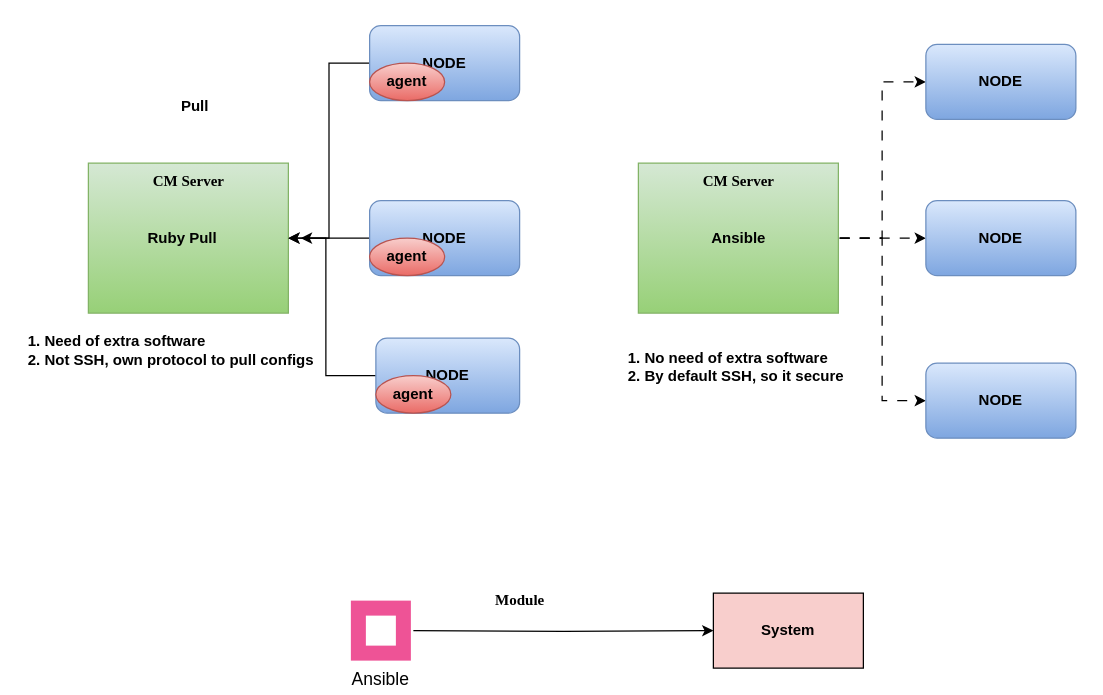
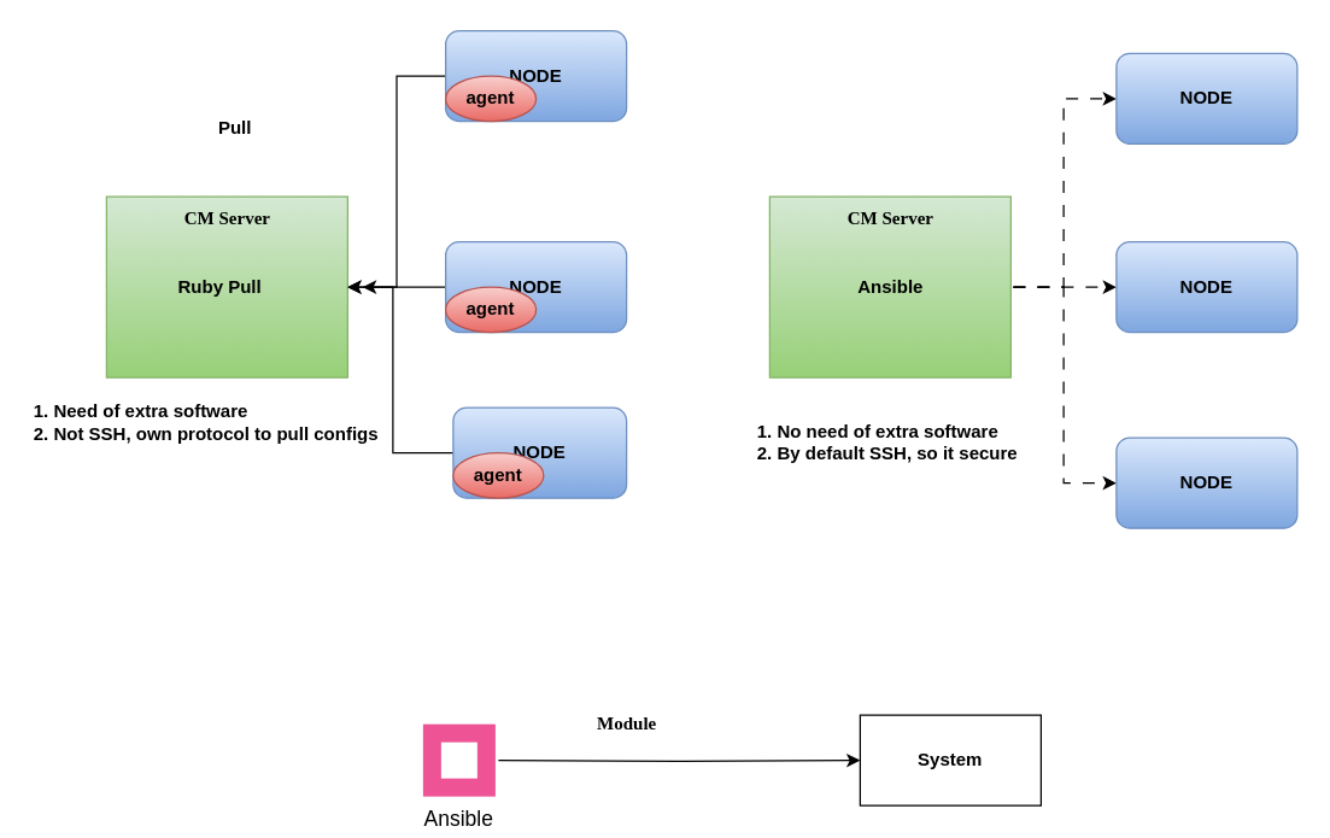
- <mxCell id="28" value="&lt;b&gt;System&lt;/b&gt;" style="rounded=0;whiteSpace=wrap;html=1;fillColor=#f8cecc;" vertex="1" parent="1"><mxGeometry x="570" y="474" width="120" height="60" as="geometry" /></mxCell>
+ <mxCell id="28" value="&lt;b&gt;System&lt;/b&gt;" style="rounded=0;whiteSpace=wrap;html=1;" vertex="1" parent="1"><mxGeometry x="570" y="474" width="120" height="60" as="geometry" /></mxCell>
